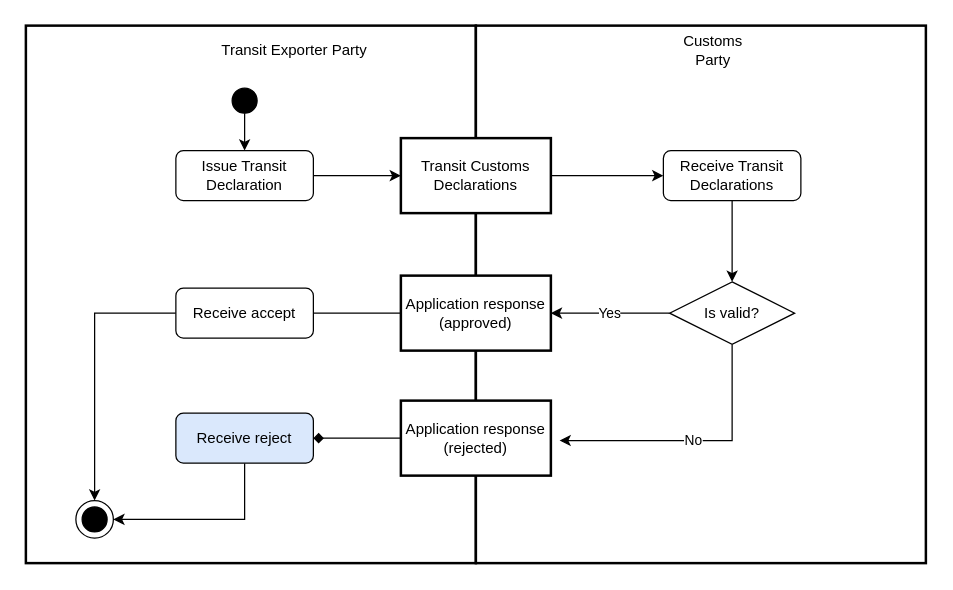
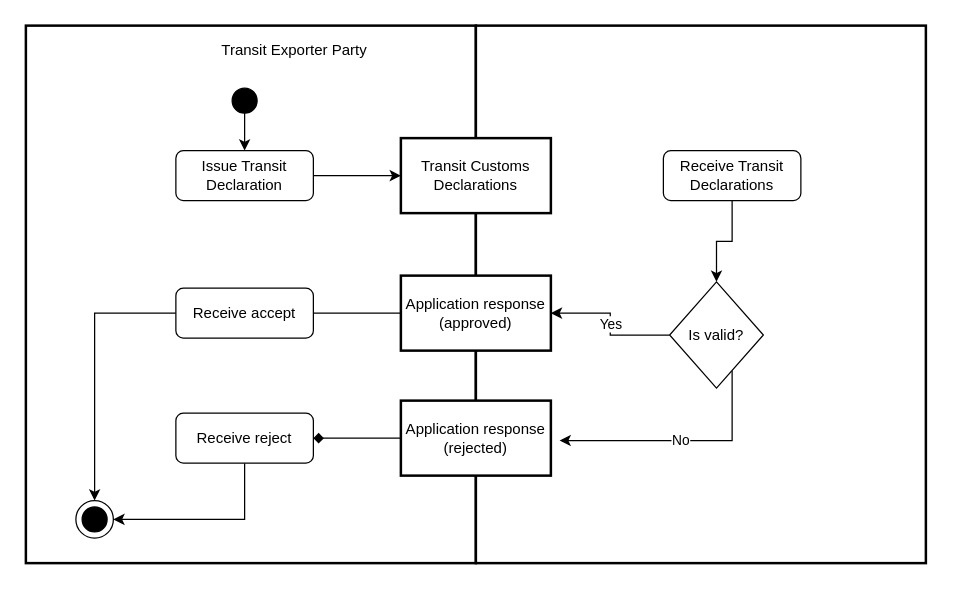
- <mxCell id="7" value="Customs Party" style="text;html=1;strokeColor=none;fillColor=none;align=center;verticalAlign=middle;whiteSpace=wrap;rounded=0;" parent="1" vertex="1"><mxGeometry x="530" y="30" width="80" height="20" as="geometry" /></mxCell>
- <mxCell id="10" style="edgeStyle=orthogonalEdgeStyle;rounded=0;orthogonalLoop=1;jettySize=auto;html=1;entryX=0;entryY=0.5;entryDx=0;entryDy=0;" parent="1" source="11" target="17" edge="1"><mxGeometry relative="1" as="geometry" /></mxCell>
- <mxCell id="20" value="Is valid?" style="rhombus;whiteSpace=wrap;html=1;strokeWidth=1;fillColor=#FFFFFF;" parent="1" vertex="1"><mxGeometry x="535" y="225" width="100" height="50" as="geometry" /></mxCell>
+ <mxCell id="20" value="Is valid?" style="rhombus;whiteSpace=wrap;html=1;strokeWidth=1;fillColor=#FFFFFF;" parent="1" vertex="1"><mxGeometry x="535" y="225" width="75" height="85" as="geometry" /></mxCell>
- <mxCell id="24" value="Receive reject" style="rounded=1;whiteSpace=wrap;html=1;strokeWidth=1;fillColor=#dae8fc;" parent="1" vertex="1"><mxGeometry x="140" y="330" width="110" height="40" as="geometry" /></mxCell>
+ <mxCell id="24" value="Receive reject" style="rounded=1;whiteSpace=wrap;html=1;strokeWidth=1;fillColor=#FFFFFF;" parent="1" vertex="1"><mxGeometry x="140" y="330" width="110" height="40" as="geometry" /></mxCell>
